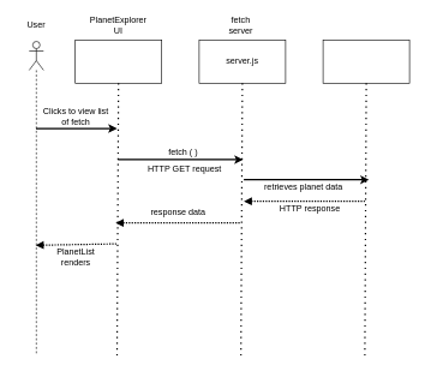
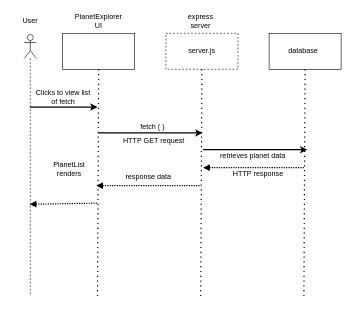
- <mxCell id="11" value="fetch server" style="text;html=1;strokeColor=none;fillColor=none;align=center;verticalAlign=middle;whiteSpace=wrap;rounded=0;labelBackgroundColor=none;fontColor=none;" parent="1" vertex="1"><mxGeometry x="304" y="20" width="60" height="30" as="geometry" /></mxCell>
+ <mxCell id="11" value="express server" style="text;html=1;strokeColor=none;fillColor=none;align=center;verticalAlign=middle;whiteSpace=wrap;rounded=0;labelBackgroundColor=none;fontColor=none;" parent="1" vertex="1"><mxGeometry x="304" y="20" width="60" height="30" as="geometry" /></mxCell>
- <mxCell id="5" value="&lt;font color=&quot;#050505&quot;&gt;server.js&lt;/font&gt;" style="rounded=0;whiteSpace=wrap;html=1;fillColor=none;strokeColor=#000000;" parent="1" vertex="1"><mxGeometry x="276" y="55" width="120" height="60" as="geometry" /></mxCell>
+ <mxCell id="5" value="&lt;font color=&quot;#050505&quot;&gt;server.js&lt;/font&gt;" style="rounded=0;whiteSpace=wrap;html=1;fillColor=none;strokeColor=#000000;dashed=1;" parent="1" vertex="1"><mxGeometry x="276" y="55" width="120" height="60" as="geometry" /></mxCell>
+ <mxCell id="12" value="database" style="text;html=1;strokeColor=none;fillColor=none;align=center;verticalAlign=middle;whiteSpace=wrap;rounded=0;labelBackgroundColor=none;fontColor=none;" parent="1" vertex="1"><mxGeometry x="475" y="70" width="60" height="30" as="geometry" /></mxCell>
- <mxCell id="25" value="PlanetList renders" style="text;html=1;strokeColor=none;fillColor=none;align=center;verticalAlign=middle;whiteSpace=wrap;rounded=0;labelBackgroundColor=none;fontColor=none;" vertex="1" parent="1"><mxGeometry x="63" y="342" width="84" height="29" as="geometry" /></mxCell>
+ <mxCell id="25" value="PlanetList renders" style="text;html=1;strokeColor=none;fillColor=none;align=center;verticalAlign=middle;whiteSpace=wrap;rounded=0;labelBackgroundColor=none;fontColor=none;" vertex="1" parent="1"><mxGeometry x="73" y="267" width="84" height="29" as="geometry" /></mxCell>
